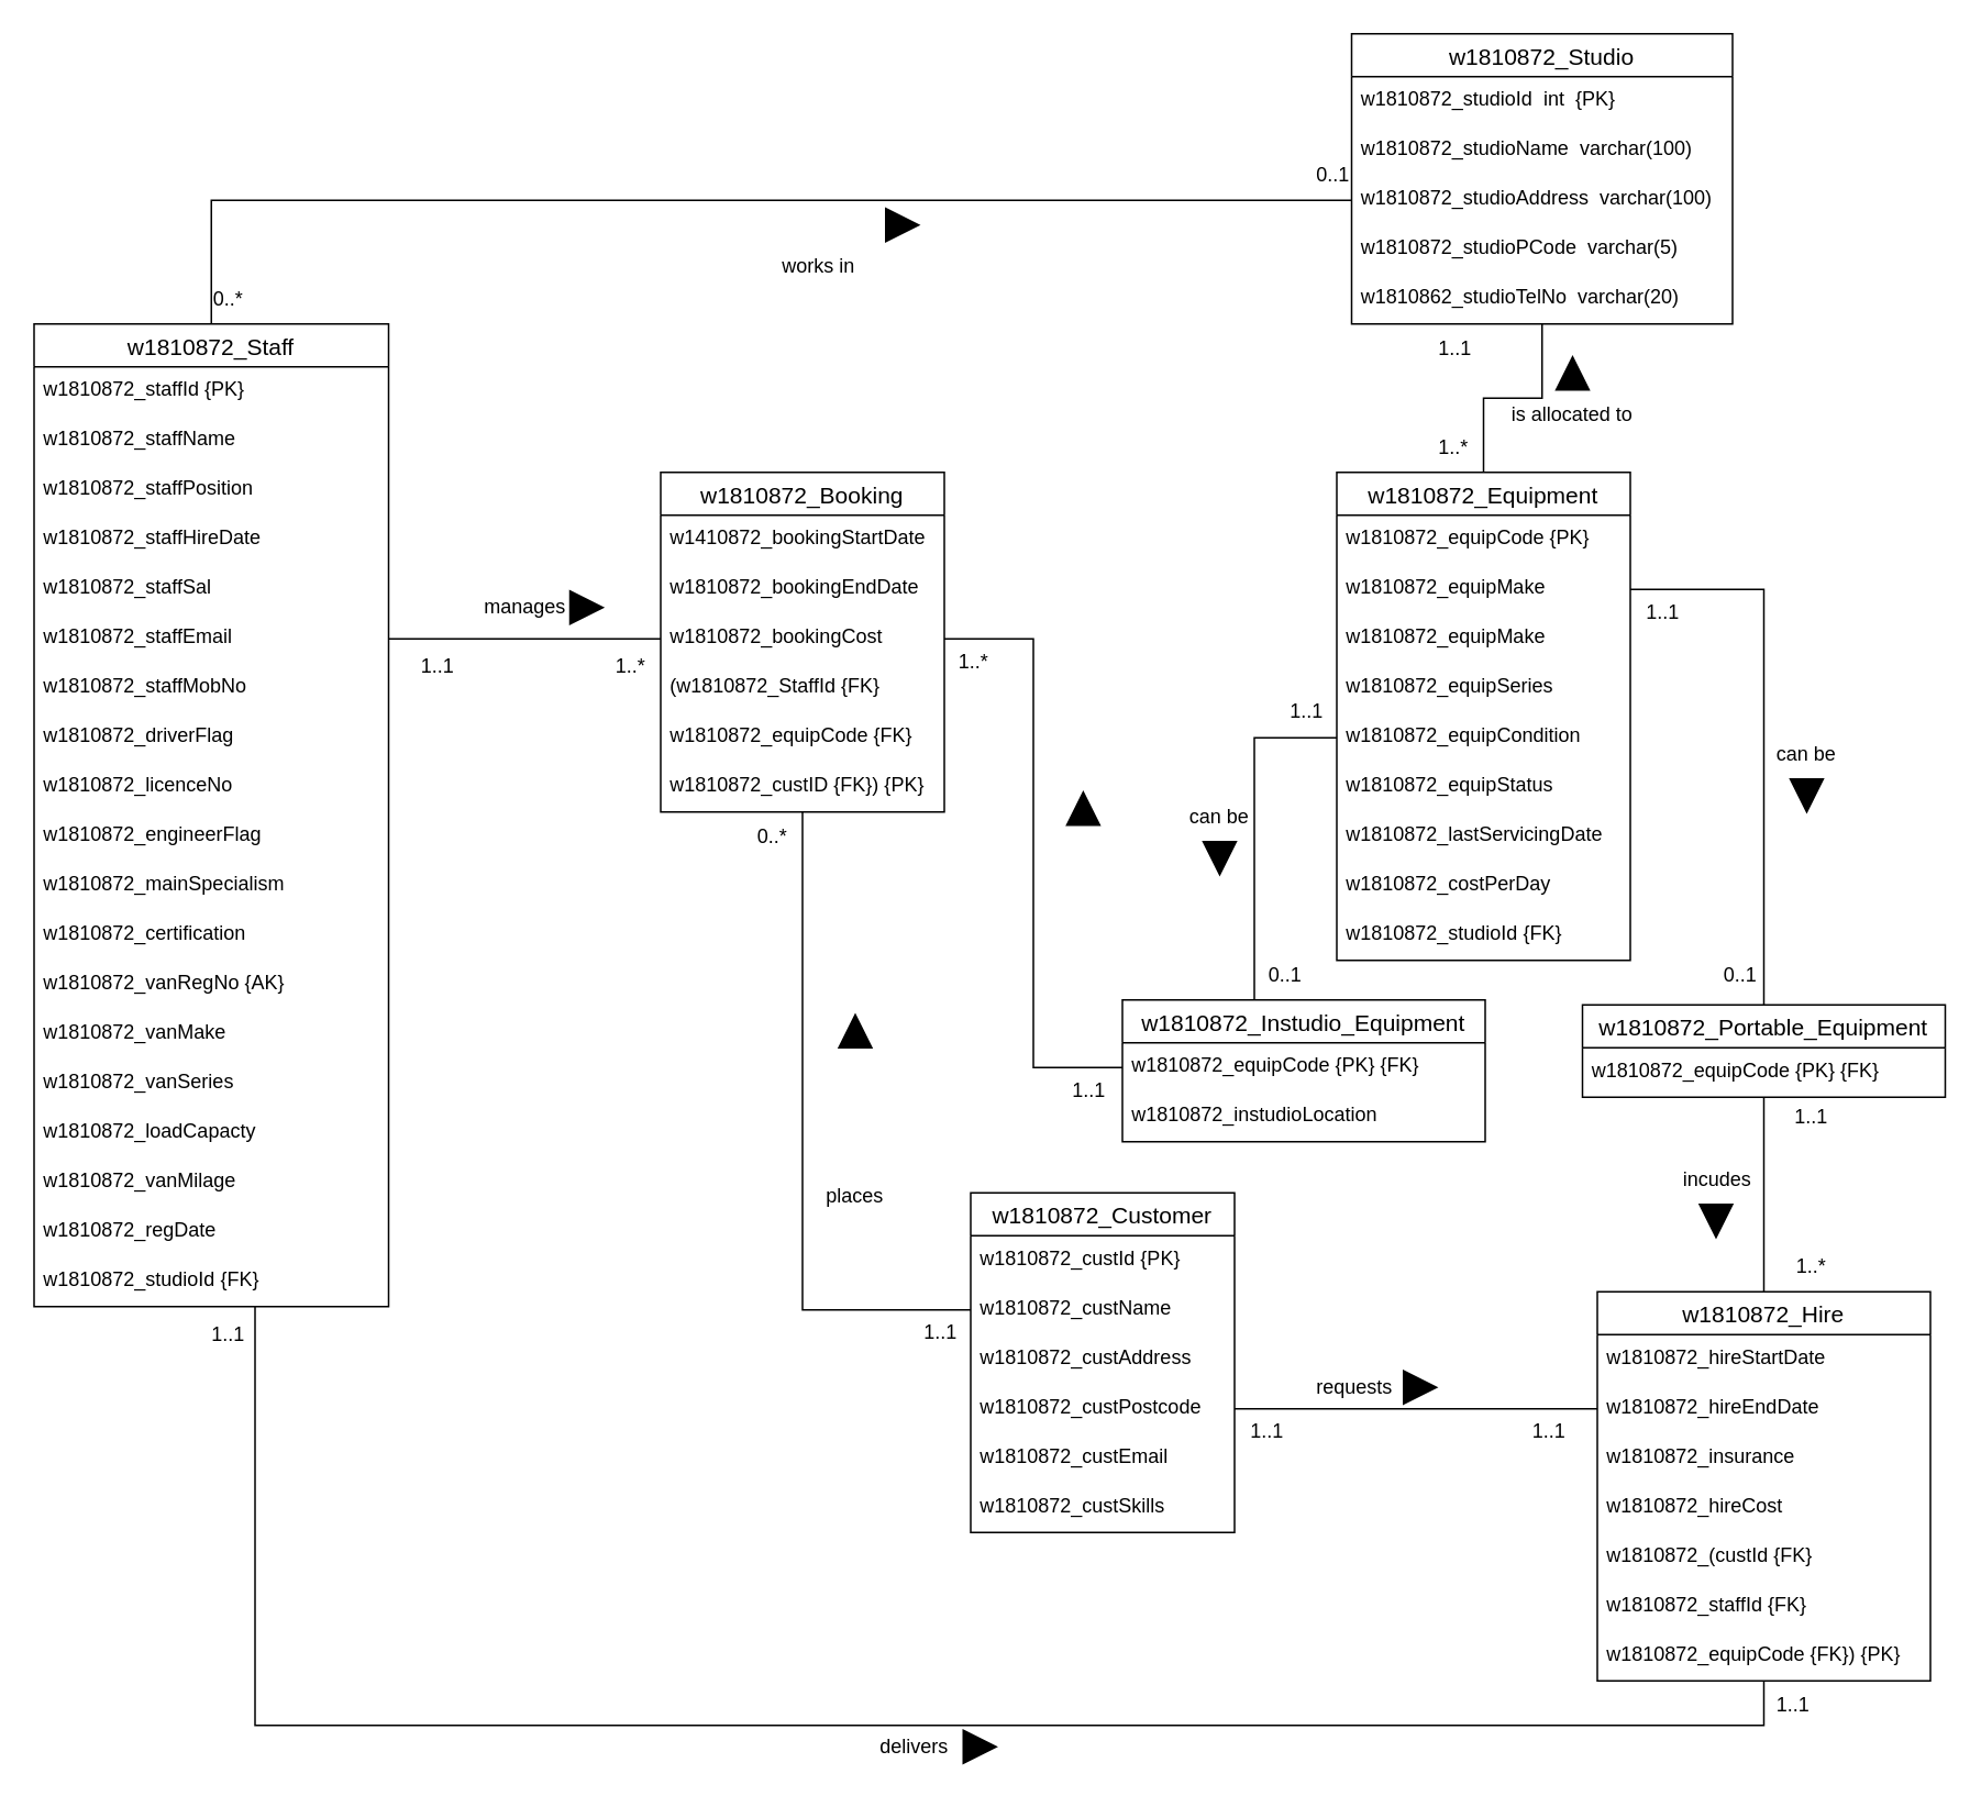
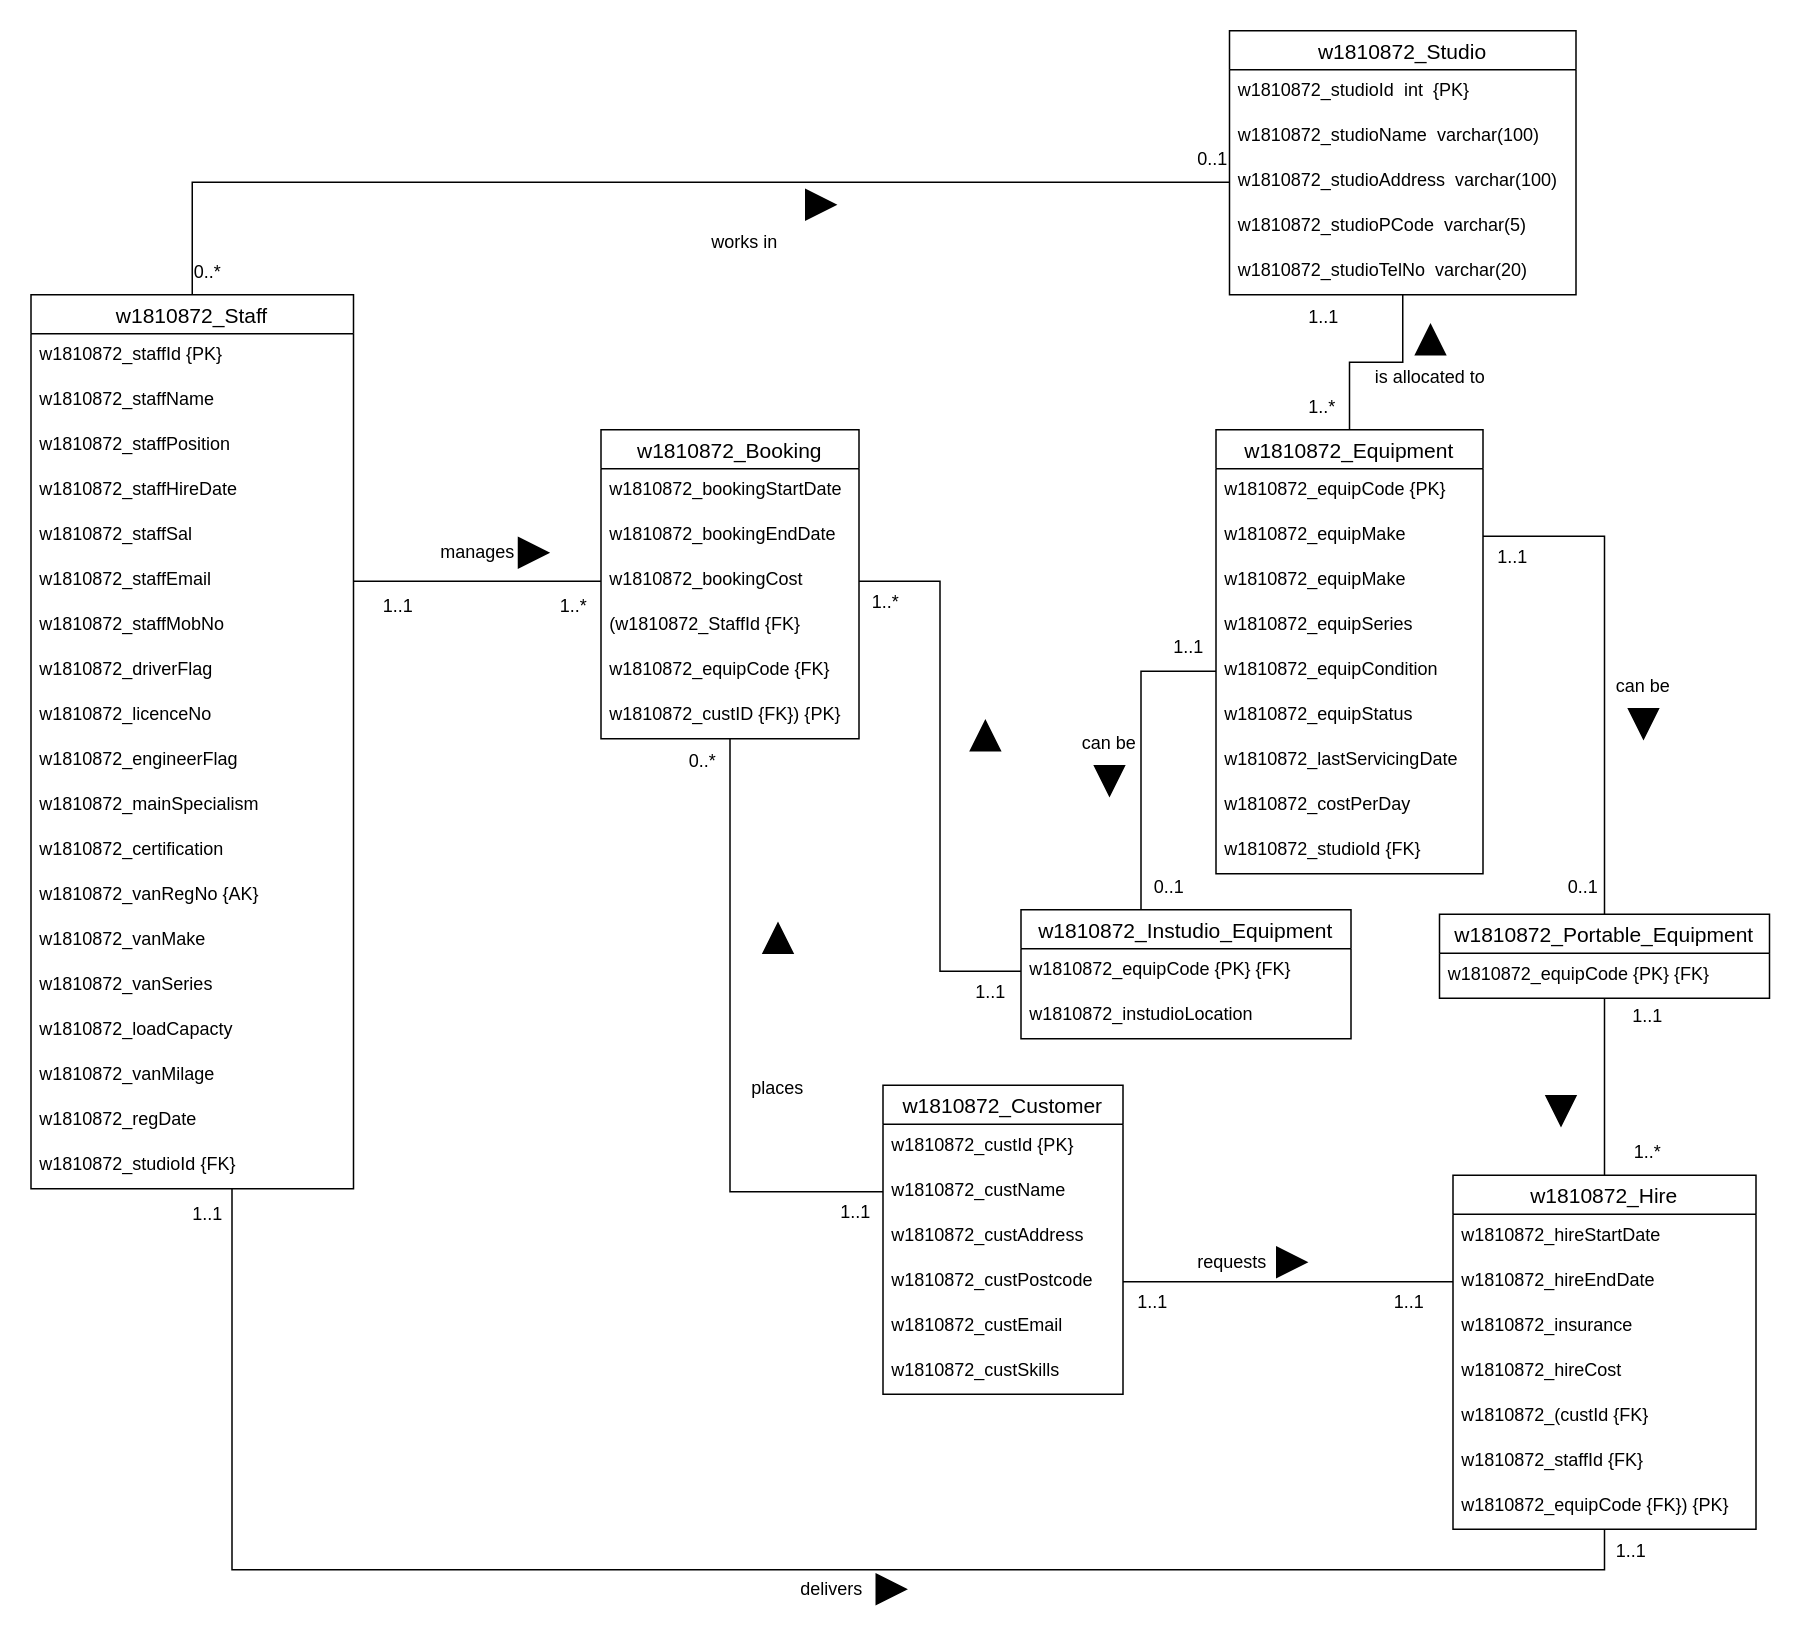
- <mxCell id="104" value="w1810862_studioTelNo  varchar(20)" style="text;strokeColor=none;fillColor=none;spacingLeft=4;spacingRight=4;overflow=hidden;rotatable=0;points=[[0,0.5],[1,0.5]];portConstraint=eastwest;fontSize=12;fontColor=#000000;" parent="99" vertex="1"><mxGeometry y="146" width="231" height="30" as="geometry" /></mxCell>
+ <mxCell id="104" value="w1810872_studioTelNo  varchar(20)" style="text;strokeColor=none;fillColor=none;spacingLeft=4;spacingRight=4;overflow=hidden;rotatable=0;points=[[0,0.5],[1,0.5]];portConstraint=eastwest;fontSize=12;fontColor=#000000;" parent="99" vertex="1"><mxGeometry y="146" width="231" height="30" as="geometry" /></mxCell>
- <mxCell id="59" value="w1410872_bookingStartDate" style="text;strokeColor=none;fillColor=none;spacingLeft=4;spacingRight=4;overflow=hidden;rotatable=0;points=[[0,0.5],[1,0.5]];portConstraint=eastwest;fontSize=12;fontColor=#000000;" parent="58" vertex="1"><mxGeometry y="26" width="172" height="30" as="geometry" /></mxCell>
+ <mxCell id="59" value="w1810872_bookingStartDate" style="text;strokeColor=none;fillColor=none;spacingLeft=4;spacingRight=4;overflow=hidden;rotatable=0;points=[[0,0.5],[1,0.5]];portConstraint=eastwest;fontSize=12;fontColor=#000000;" parent="58" vertex="1"><mxGeometry y="26" width="172" height="30" as="geometry" /></mxCell>
- <mxCell id="96" value="incudes" style="text;html=1;strokeColor=none;fillColor=none;align=center;verticalAlign=middle;whiteSpace=wrap;rounded=0;fontColor=#000000;" parent="1" vertex="1"><mxGeometry x="1011" y="700" width="60" height="30" as="geometry" /></mxCell>
